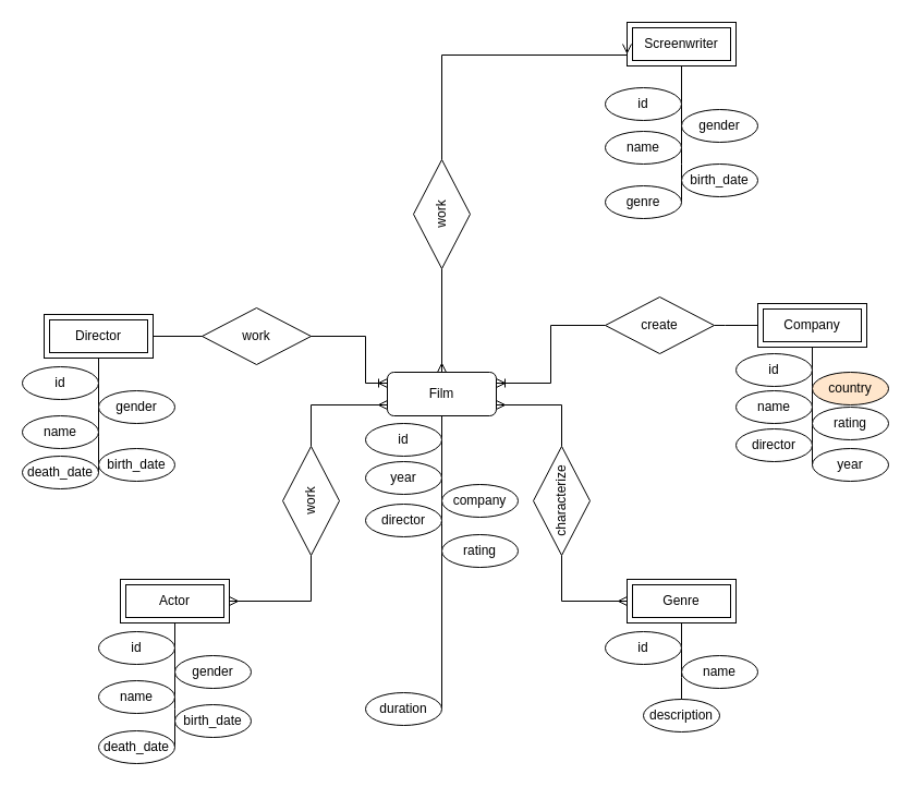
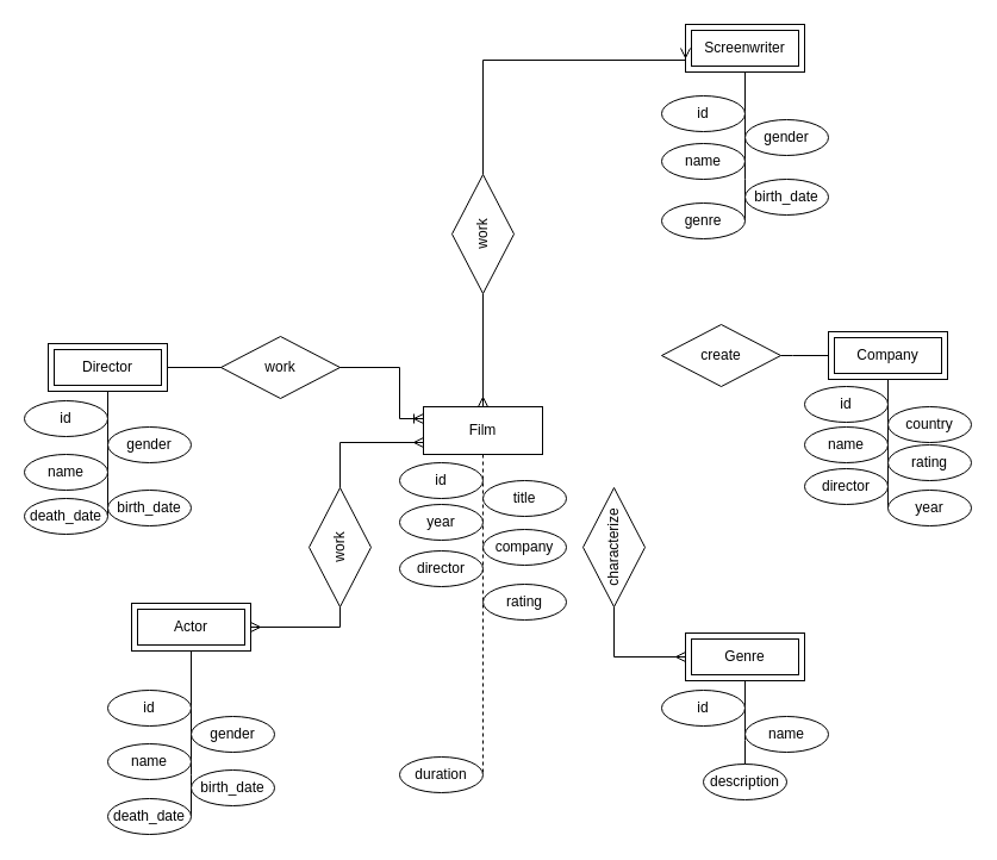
- <mxCell id="47" value="" style="edgeStyle=orthogonalEdgeStyle;fontSize=12;html=1;endArrow=none;exitX=1;exitY=0.25;exitDx=0;exitDy=0;entryX=0;entryY=0.5;entryDx=0;entryDy=0;startArrow=ERoneToMany;startFill=0;endFill=0;rounded=0;" parent="1" source="3" target="46" edge="1"><mxGeometry width="100" height="100" relative="1" as="geometry"><mxPoint x="455" y="351" as="sourcePoint" /><mxPoint x="695" y="298" as="targetPoint" /><Array as="points" /></mxGeometry></mxCell>
- <mxCell id="37" value="country" style="ellipse;whiteSpace=wrap;html=1;align=center;fillColor=#ffe6cc;" parent="1" vertex="1"><mxGeometry x="745" y="341" width="70" height="30" as="geometry" /></mxCell>
+ <mxCell id="37" value="country" style="ellipse;whiteSpace=wrap;html=1;align=center;" parent="1" vertex="1"><mxGeometry x="745" y="341" width="70" height="30" as="geometry" /></mxCell>
- <mxCell id="3" value="Film" style="whiteSpace=wrap;html=1;align=center;rounded=1;" parent="1" vertex="1"><mxGeometry x="355" y="341" width="100" height="40" as="geometry" /></mxCell>
+ <mxCell id="3" value="Film" style="whiteSpace=wrap;html=1;align=center;" parent="1" vertex="1"><mxGeometry x="355" y="341" width="100" height="40" as="geometry" /></mxCell>
- <mxCell id="45" value="" style="edgeStyle=orthogonalEdgeStyle;fontSize=12;html=1;endArrow=none;exitX=1;exitY=0.75;exitDx=0;exitDy=0;entryX=1;entryY=0.5;entryDx=0;entryDy=0;startArrow=ERmany;startFill=0;endFill=0;rounded=0;" parent="1" source="3" target="44" edge="1"><mxGeometry width="100" height="100" relative="1" as="geometry"><mxPoint x="455" y="371" as="sourcePoint" /><mxPoint x="575" y="551" as="targetPoint" /><Array as="points"><mxPoint x="515" y="371" /></Array></mxGeometry></mxCell>
+ <mxCell id="27" value="title" style="ellipse;whiteSpace=wrap;html=1;align=center;" parent="1" vertex="1"><mxGeometry x="405" y="403" width="70" height="30" as="geometry" /></mxCell>
- <mxCell id="2" style="edgeStyle=orthogonalEdgeStyle;rounded=0;orthogonalLoop=1;jettySize=auto;html=1;endArrow=none;endFill=0;entryX=1;entryY=0.5;entryDx=0;entryDy=0;" parent="1" source="3" target="32" edge="1"><mxGeometry relative="1" as="geometry"><mxPoint x="405" y="610" as="targetPoint" /><Array as="points"><mxPoint x="405" y="480" /><mxPoint x="405" y="480" /></Array></mxGeometry></mxCell>
+ <mxCell id="2" style="edgeStyle=orthogonalEdgeStyle;rounded=0;orthogonalLoop=1;jettySize=auto;html=1;endArrow=none;endFill=0;entryX=1;entryY=0.5;entryDx=0;entryDy=0;dashed=1;" parent="1" source="3" target="32" edge="1"><mxGeometry relative="1" as="geometry"><mxPoint x="405" y="610" as="targetPoint" /><Array as="points"><mxPoint x="405" y="480" /><mxPoint x="405" y="480" /></Array></mxGeometry></mxCell>
- <mxCell id="5" value="Actor" style="shape=ext;margin=3;double=1;whiteSpace=wrap;html=1;align=center;" parent="1" vertex="1"><mxGeometry x="110" y="531" width="100" height="40" as="geometry" /></mxCell>
+ <mxCell id="5" value="Actor" style="shape=ext;margin=3;double=1;whiteSpace=wrap;html=1;align=center;" parent="1" vertex="1"><mxGeometry x="110" y="506" width="100" height="40" as="geometry" /></mxCell>
